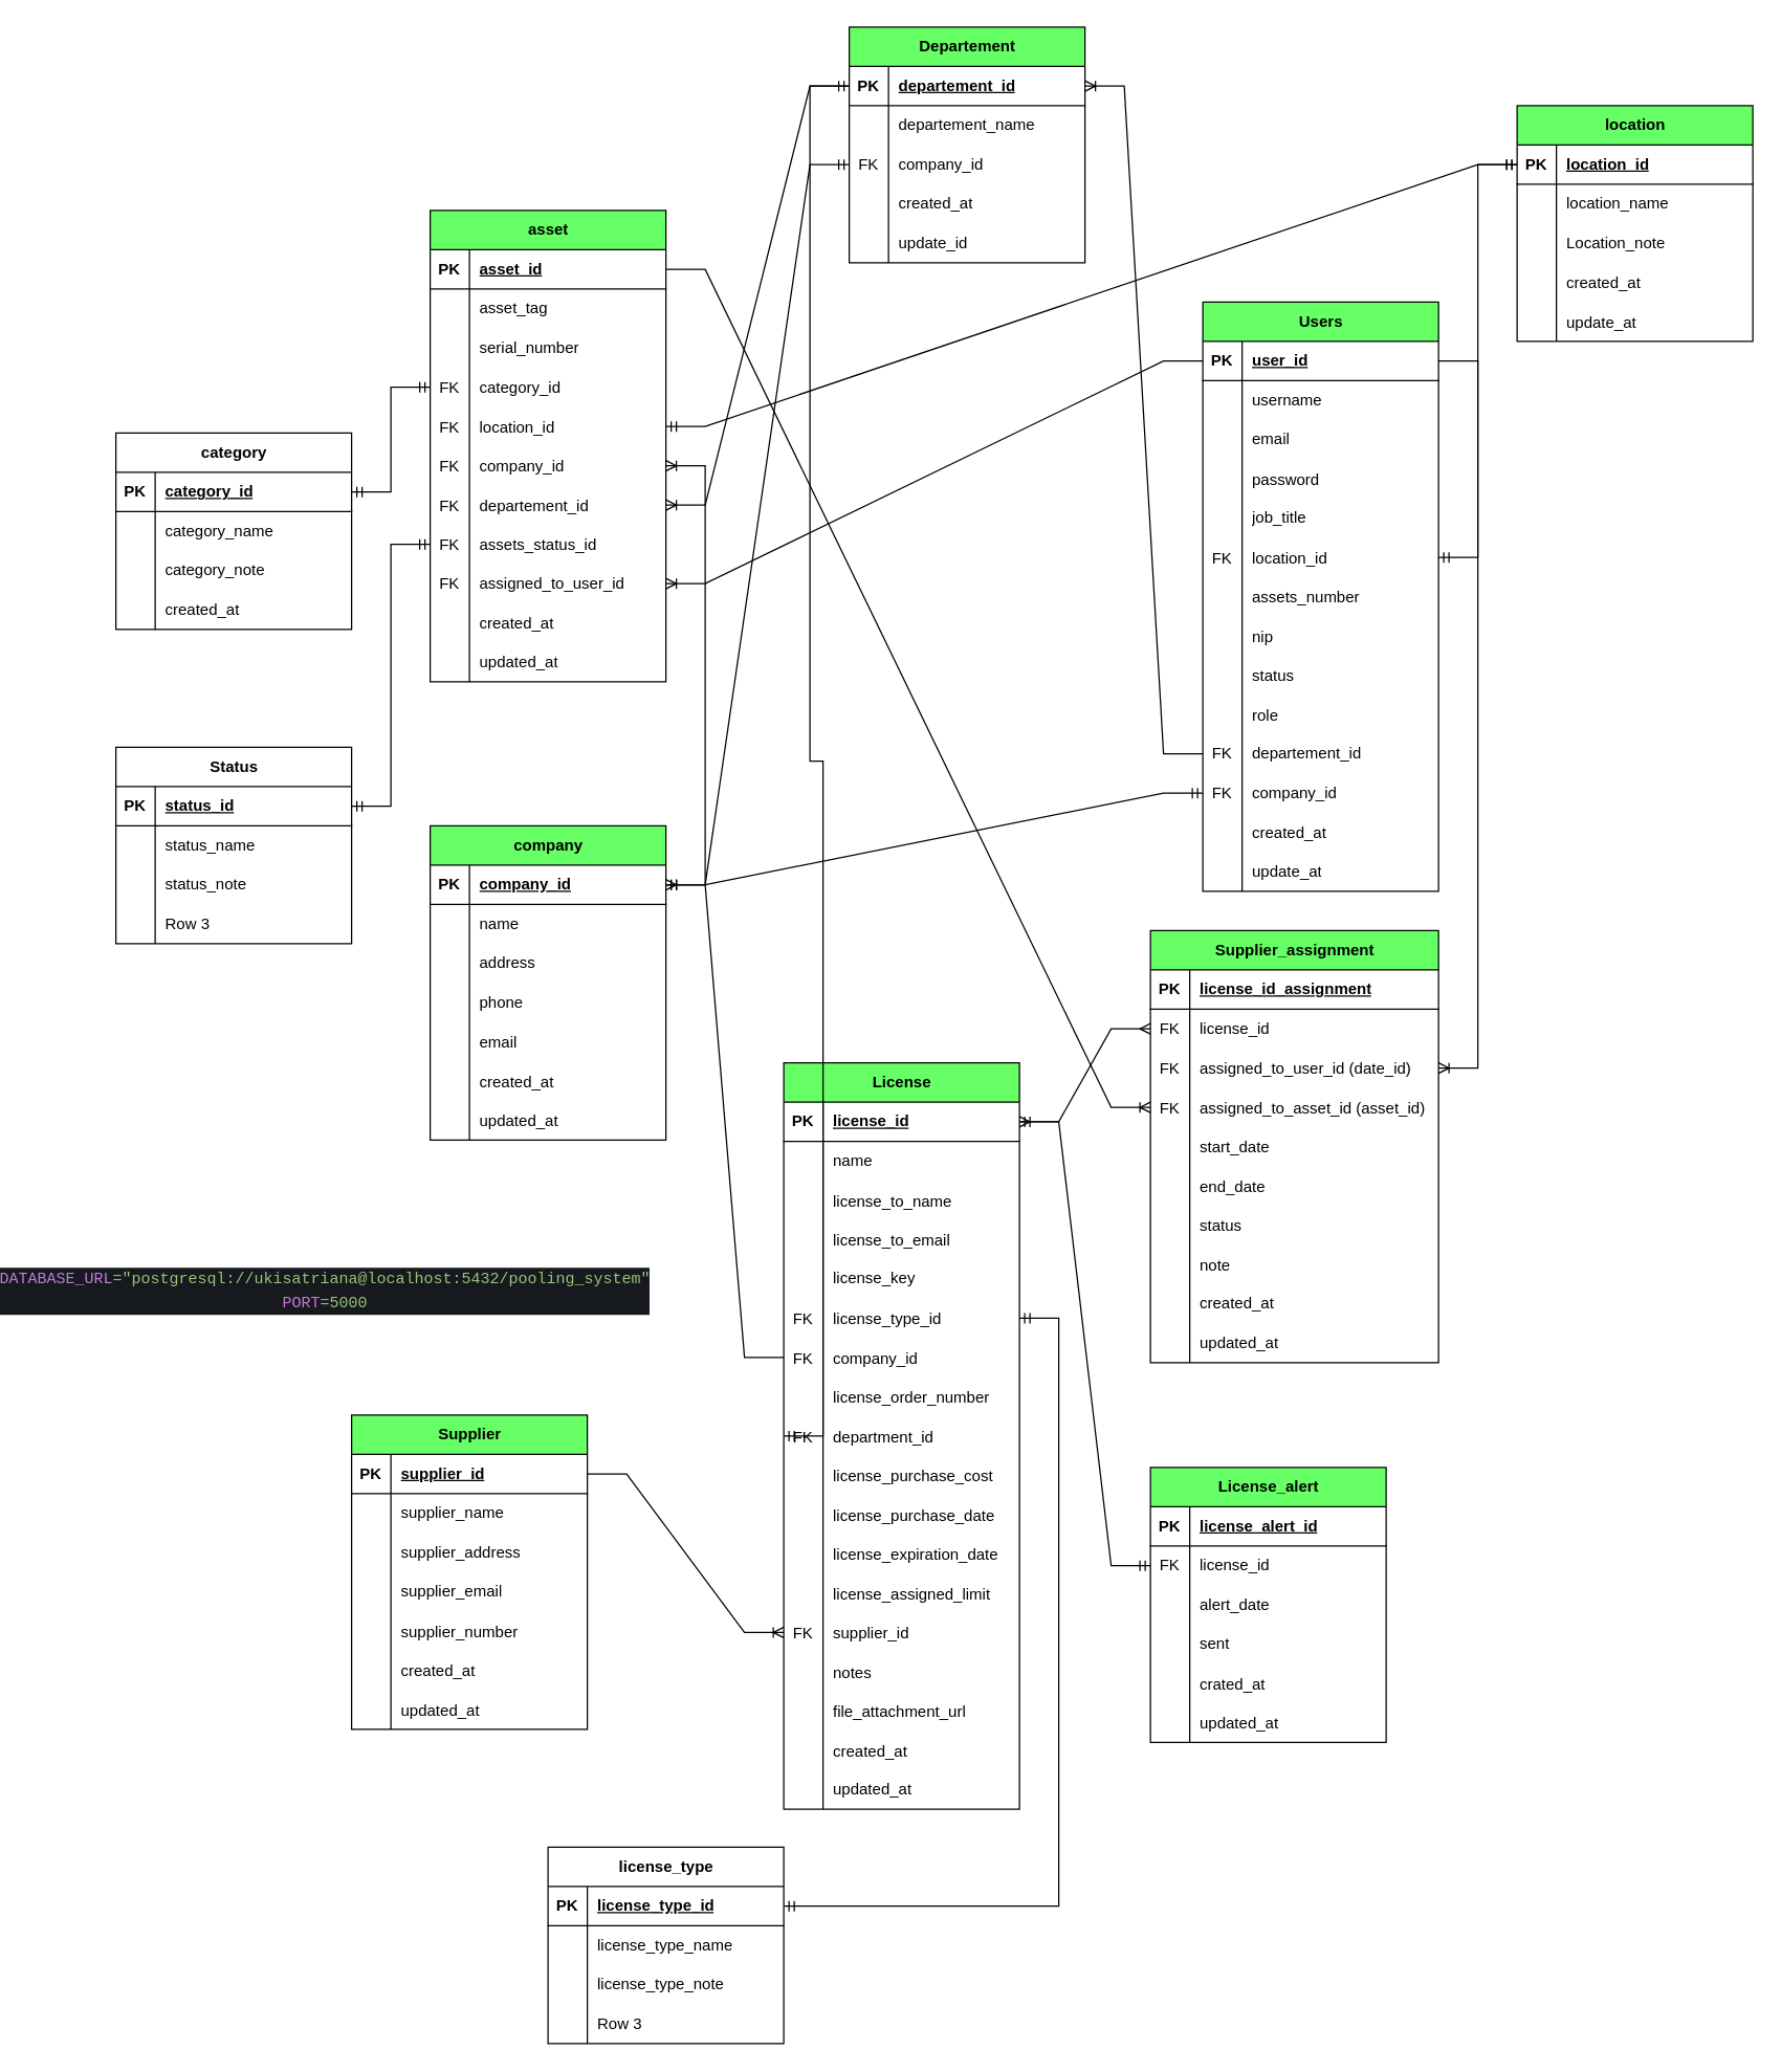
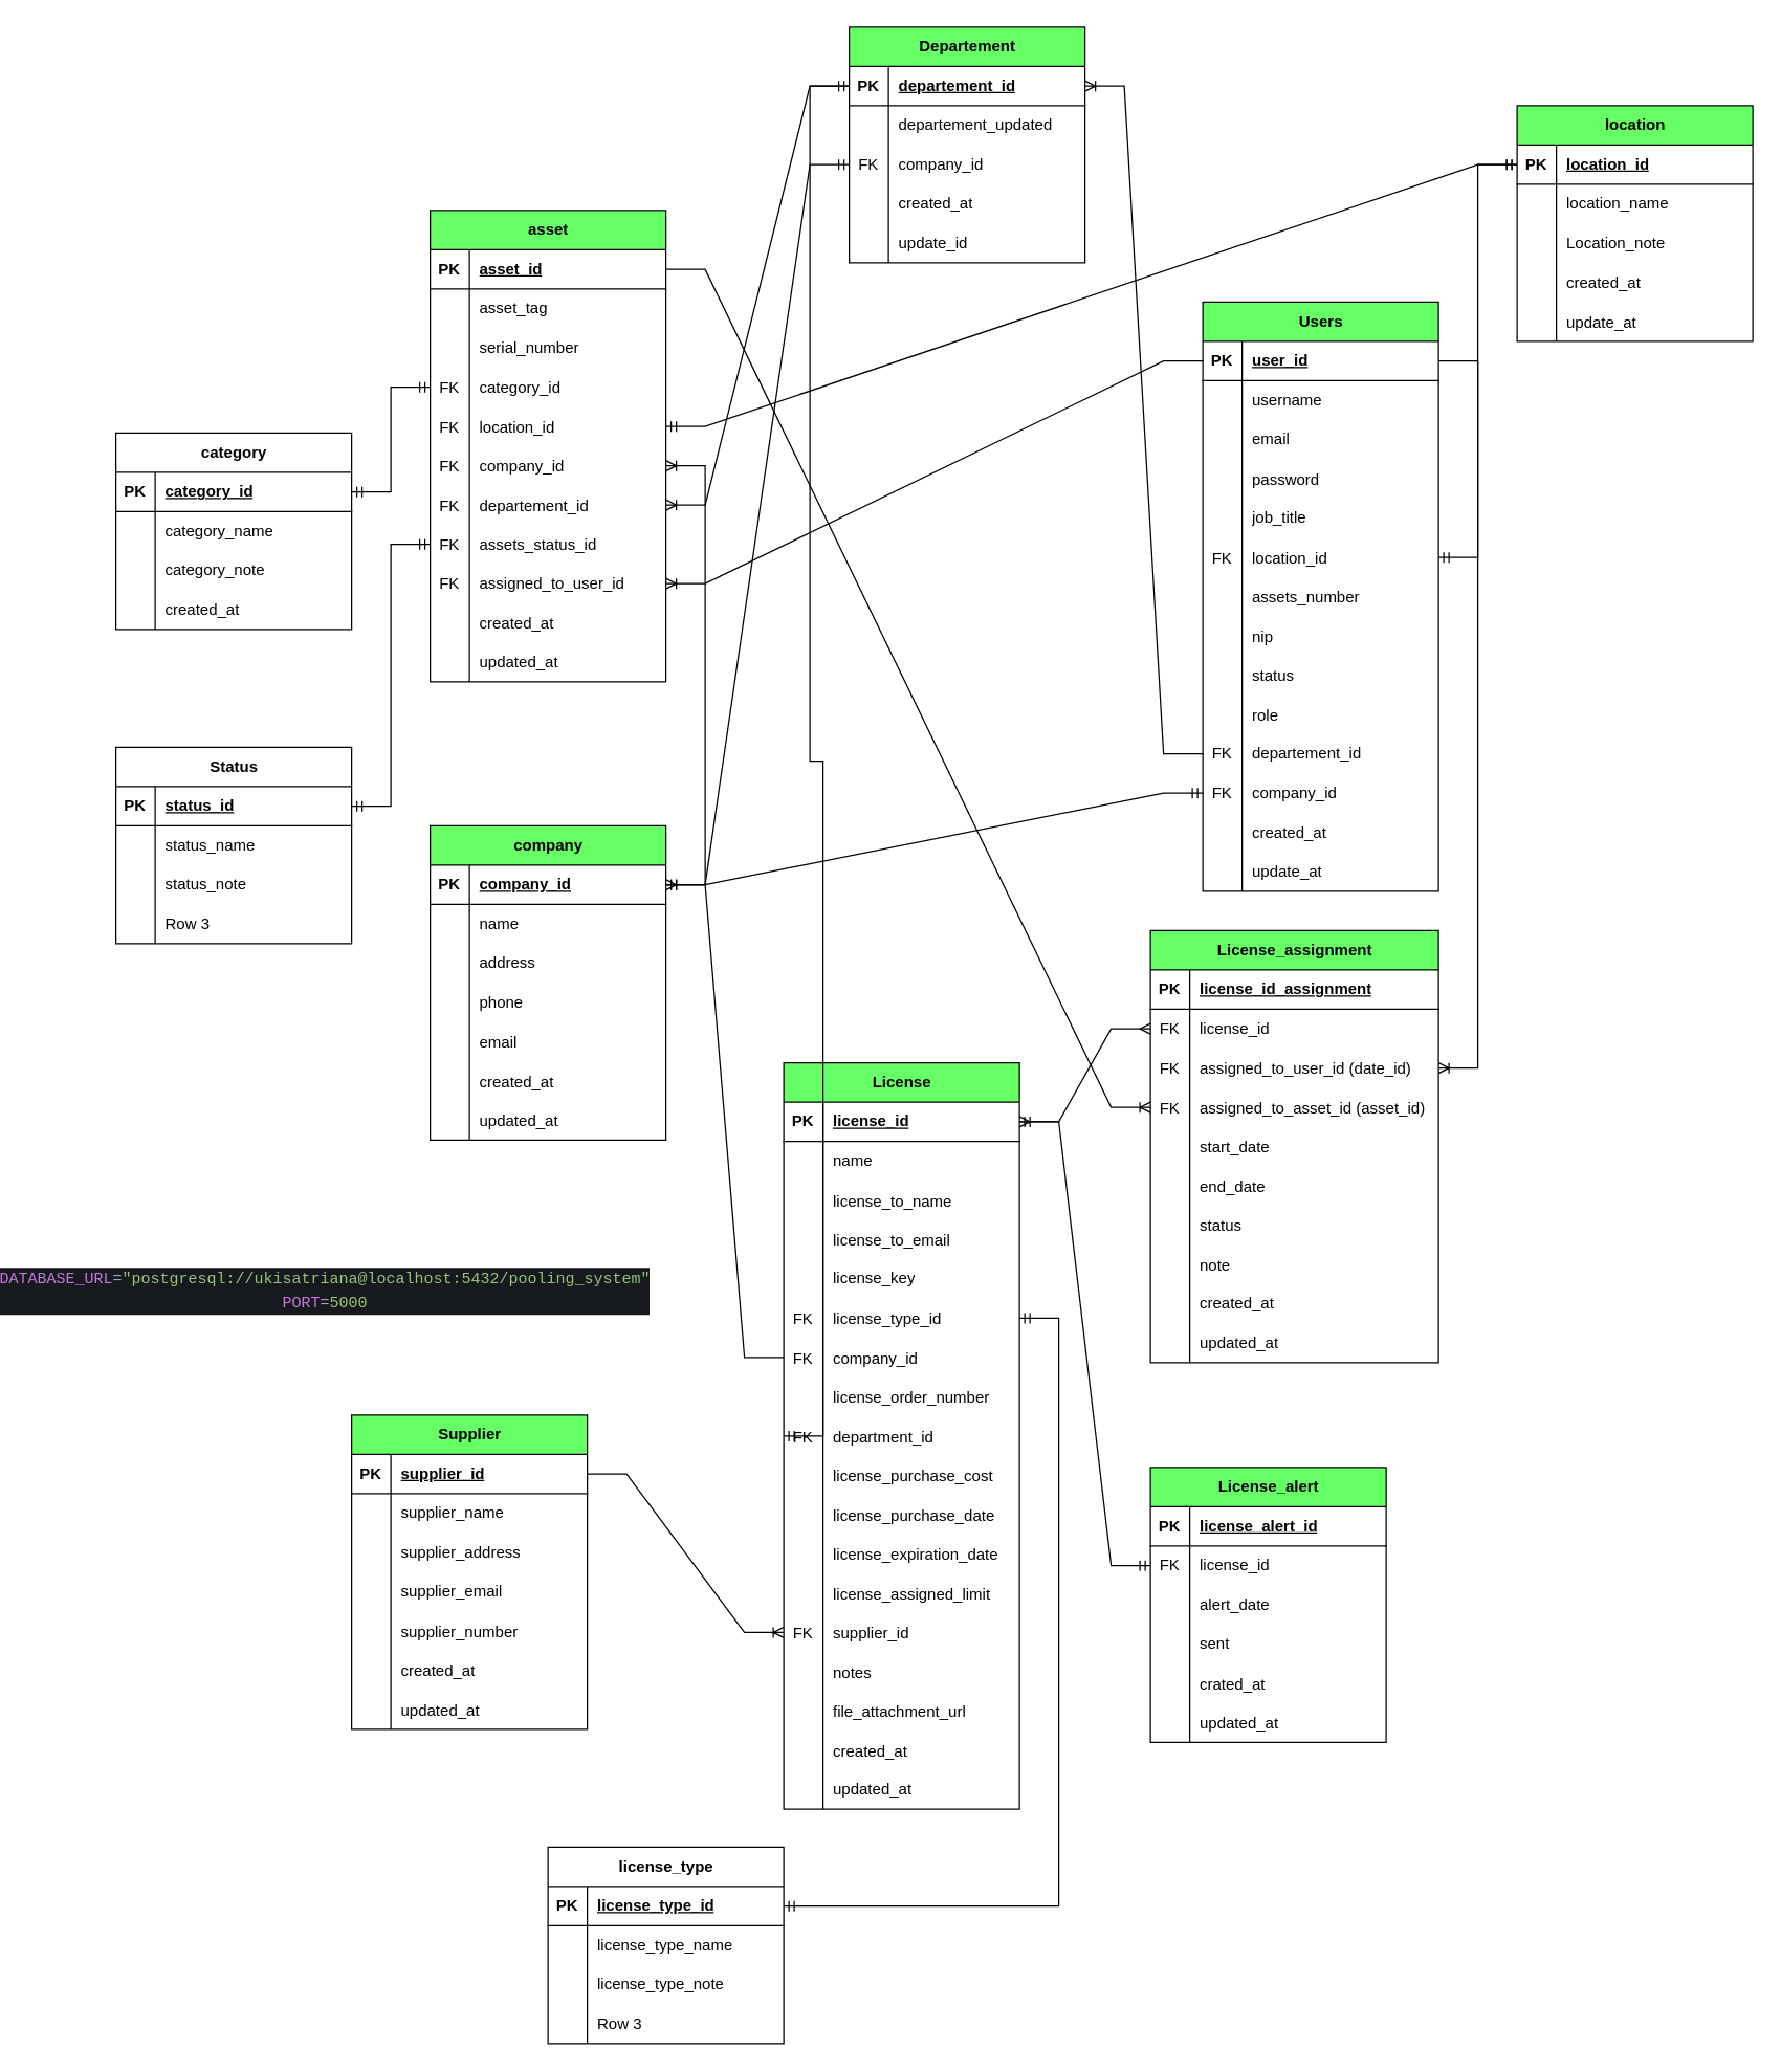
- <mxCell id="51" value="departement_name" style="shape=partialRectangle;connectable=0;fillColor=none;top=0;left=0;bottom=0;right=0;align=left;spacingLeft=6;overflow=hidden;whiteSpace=wrap;html=1;" parent="49" vertex="1"><mxGeometry x="30" width="150" height="30" as="geometry"><mxRectangle width="150" height="30" as="alternateBounds" /></mxGeometry></mxCell>
+ <mxCell id="51" value="departement_updated" style="shape=partialRectangle;connectable=0;fillColor=none;top=0;left=0;bottom=0;right=0;align=left;spacingLeft=6;overflow=hidden;whiteSpace=wrap;html=1;" parent="49" vertex="1"><mxGeometry x="30" width="150" height="30" as="geometry"><mxRectangle width="150" height="30" as="alternateBounds" /></mxGeometry></mxCell>
- <mxCell id="172" value="Supplier_assignment" style="shape=table;startSize=30;container=1;collapsible=1;childLayout=tableLayout;fixedRows=1;rowLines=0;fontStyle=1;align=center;resizeLast=1;html=1;fillColor=#66FF66;" parent="1" vertex="1"><mxGeometry x="810" y="710" width="220" height="330" as="geometry" /></mxCell>
+ <mxCell id="172" value="License_assignment" style="shape=table;startSize=30;container=1;collapsible=1;childLayout=tableLayout;fixedRows=1;rowLines=0;fontStyle=1;align=center;resizeLast=1;html=1;fillColor=#66FF66;" parent="1" vertex="1"><mxGeometry x="810" y="710" width="220" height="330" as="geometry" /></mxCell>
